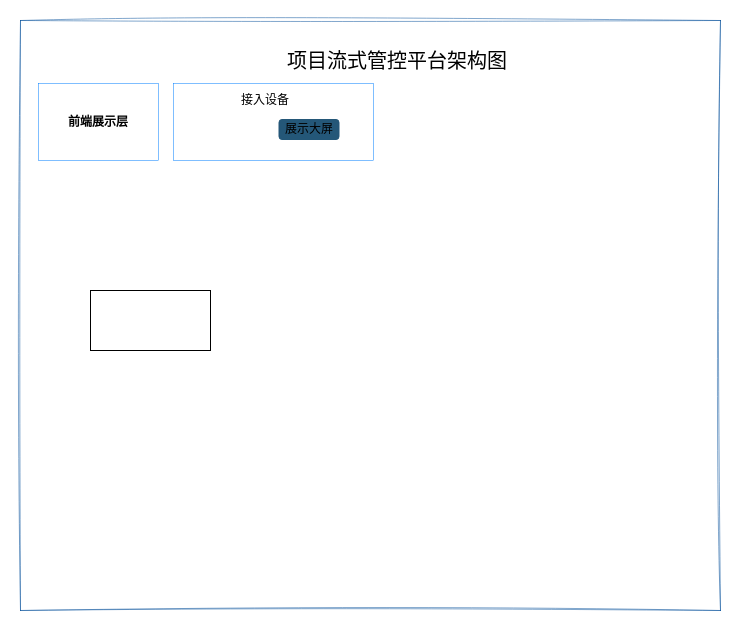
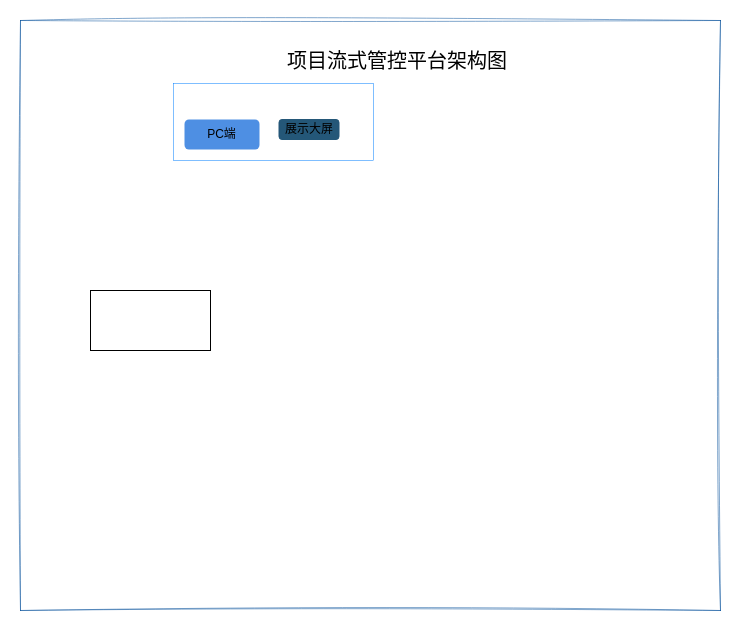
- <mxCell id="6" value="接入设备" style="text;html=1;align=center;verticalAlign=middle;whiteSpace=wrap;rounded=0;" vertex="1" parent="1"><mxGeometry x="234.5" y="89" width="60" height="21" as="geometry" /></mxCell>
- <mxCell id="3" value="&lt;b&gt;前端展示层&lt;/b&gt;" style="rounded=0;whiteSpace=wrap;html=1;strokeColor=#007FFF;strokeWidth=0.5;" vertex="1" parent="1"><mxGeometry x="38" y="83" width="120" height="77" as="geometry" /></mxCell>
+ <mxCell id="7" value="PC端" style="rounded=1;whiteSpace=wrap;html=1;fillColor=#2273dd;strokeColor=none;gradientColor=none;glass=0;opacity=80;" vertex="1" parent="1"><mxGeometry x="184" y="119" width="75" height="30" as="geometry" /></mxCell>
